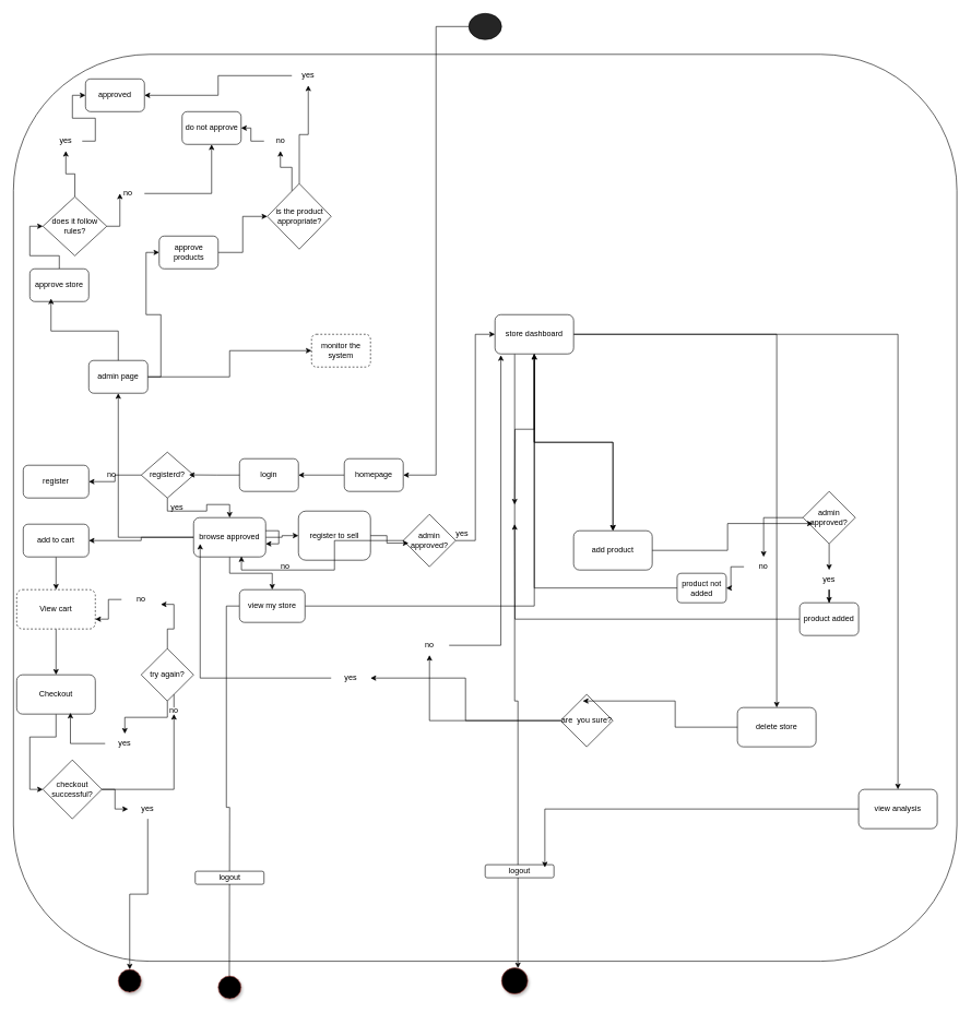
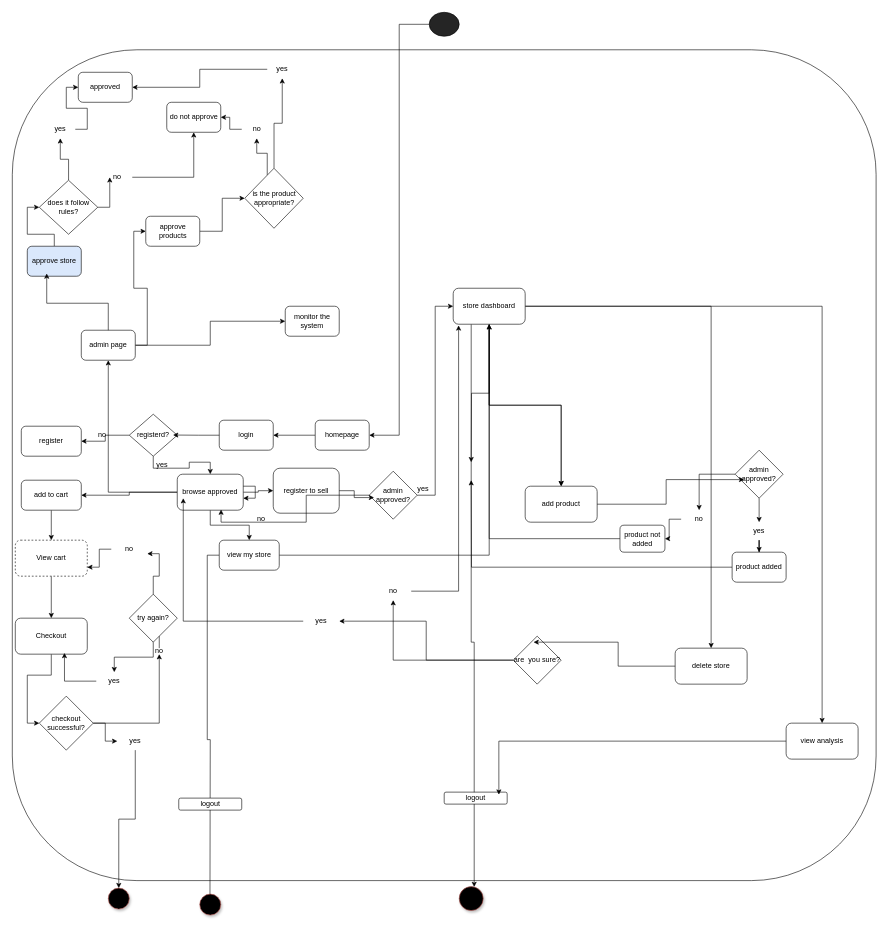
- <mxCell id="91" value="approve store" style="rounded=1;whiteSpace=wrap;html=1;" vertex="1" parent="1"><mxGeometry x="45" y="410" width="90" height="50" as="geometry" /></mxCell>
+ <mxCell id="91" value="approve store" style="rounded=1;whiteSpace=wrap;html=1;fillColor=#dae8fc;" vertex="1" parent="1"><mxGeometry x="45" y="410" width="90" height="50" as="geometry" /></mxCell>
- <mxCell id="112" value="monitor the system" style="rounded=1;whiteSpace=wrap;html=1;dashed=1;" vertex="1" parent="1"><mxGeometry x="475" y="510" width="90" height="50" as="geometry" /></mxCell>
+ <mxCell id="112" value="monitor the system" style="rounded=1;whiteSpace=wrap;html=1;" vertex="1" parent="1"><mxGeometry x="475" y="510" width="90" height="50" as="geometry" /></mxCell>
